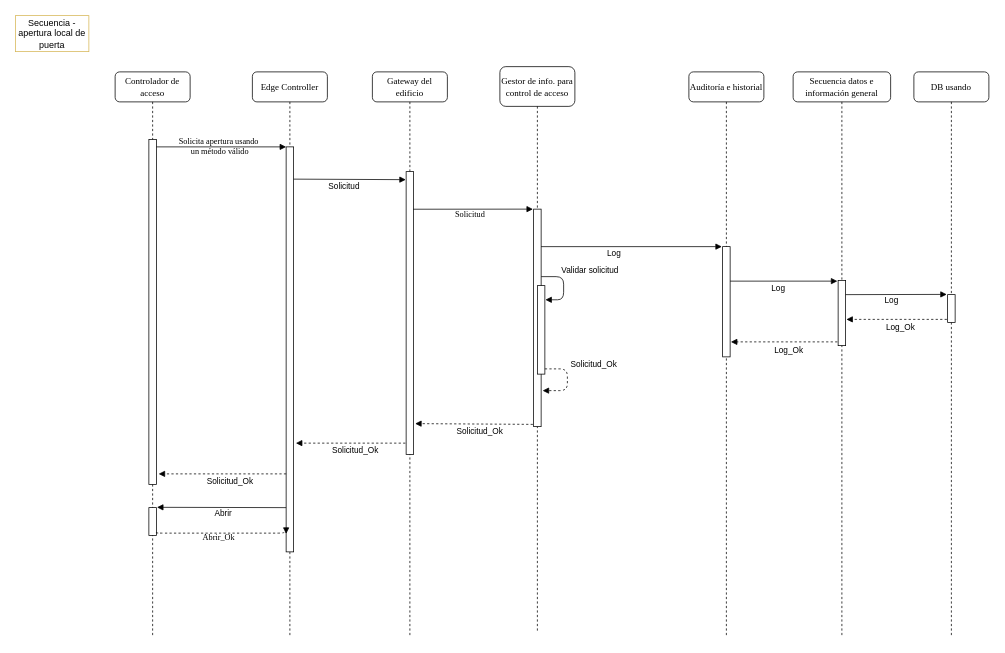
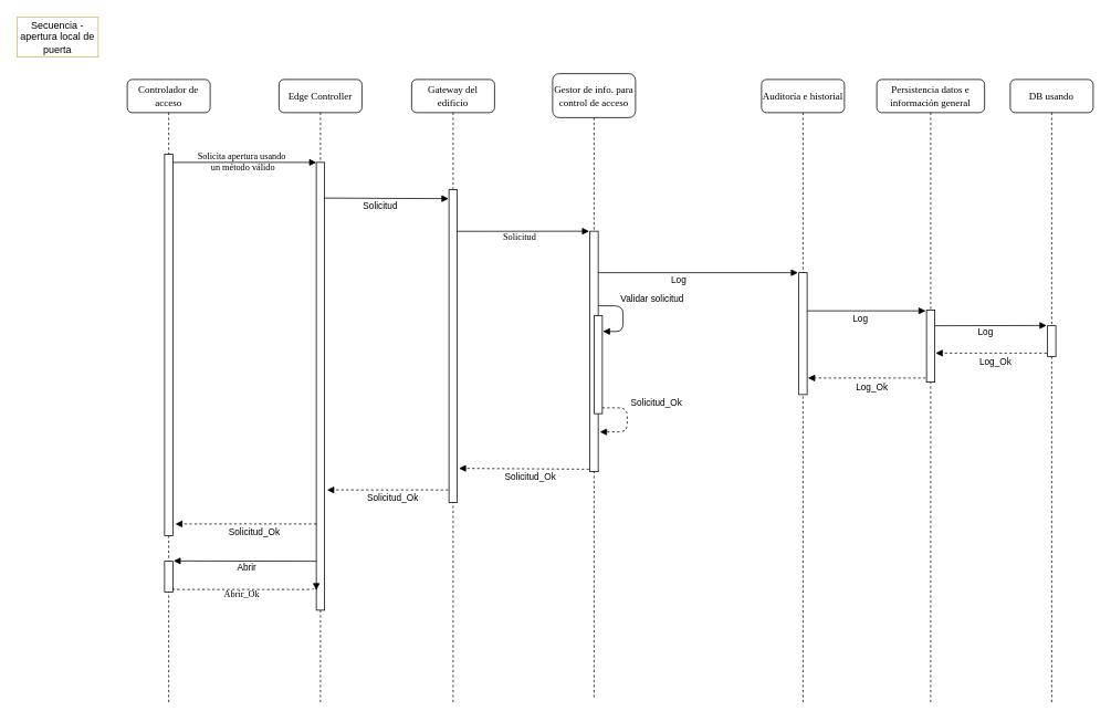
- <mxCell id="14" value="Secuencia datos e información general" style="shape=umlLifeline;perimeter=lifelinePerimeter;whiteSpace=wrap;html=1;container=1;collapsible=0;recursiveResize=0;outlineConnect=0;rounded=1;shadow=0;comic=0;labelBackgroundColor=none;strokeWidth=1;fontFamily=Verdana;fontSize=12;align=center;" parent="1" vertex="1"><mxGeometry x="1057" y="95" width="130" height="753" as="geometry" /></mxCell>
+ <mxCell id="14" value="Persistencia datos e información general" style="shape=umlLifeline;perimeter=lifelinePerimeter;whiteSpace=wrap;html=1;container=1;collapsible=0;recursiveResize=0;outlineConnect=0;rounded=1;shadow=0;comic=0;labelBackgroundColor=none;strokeWidth=1;fontFamily=Verdana;fontSize=12;align=center;" parent="1" vertex="1"><mxGeometry x="1057" y="95" width="130" height="753" as="geometry" /></mxCell>
